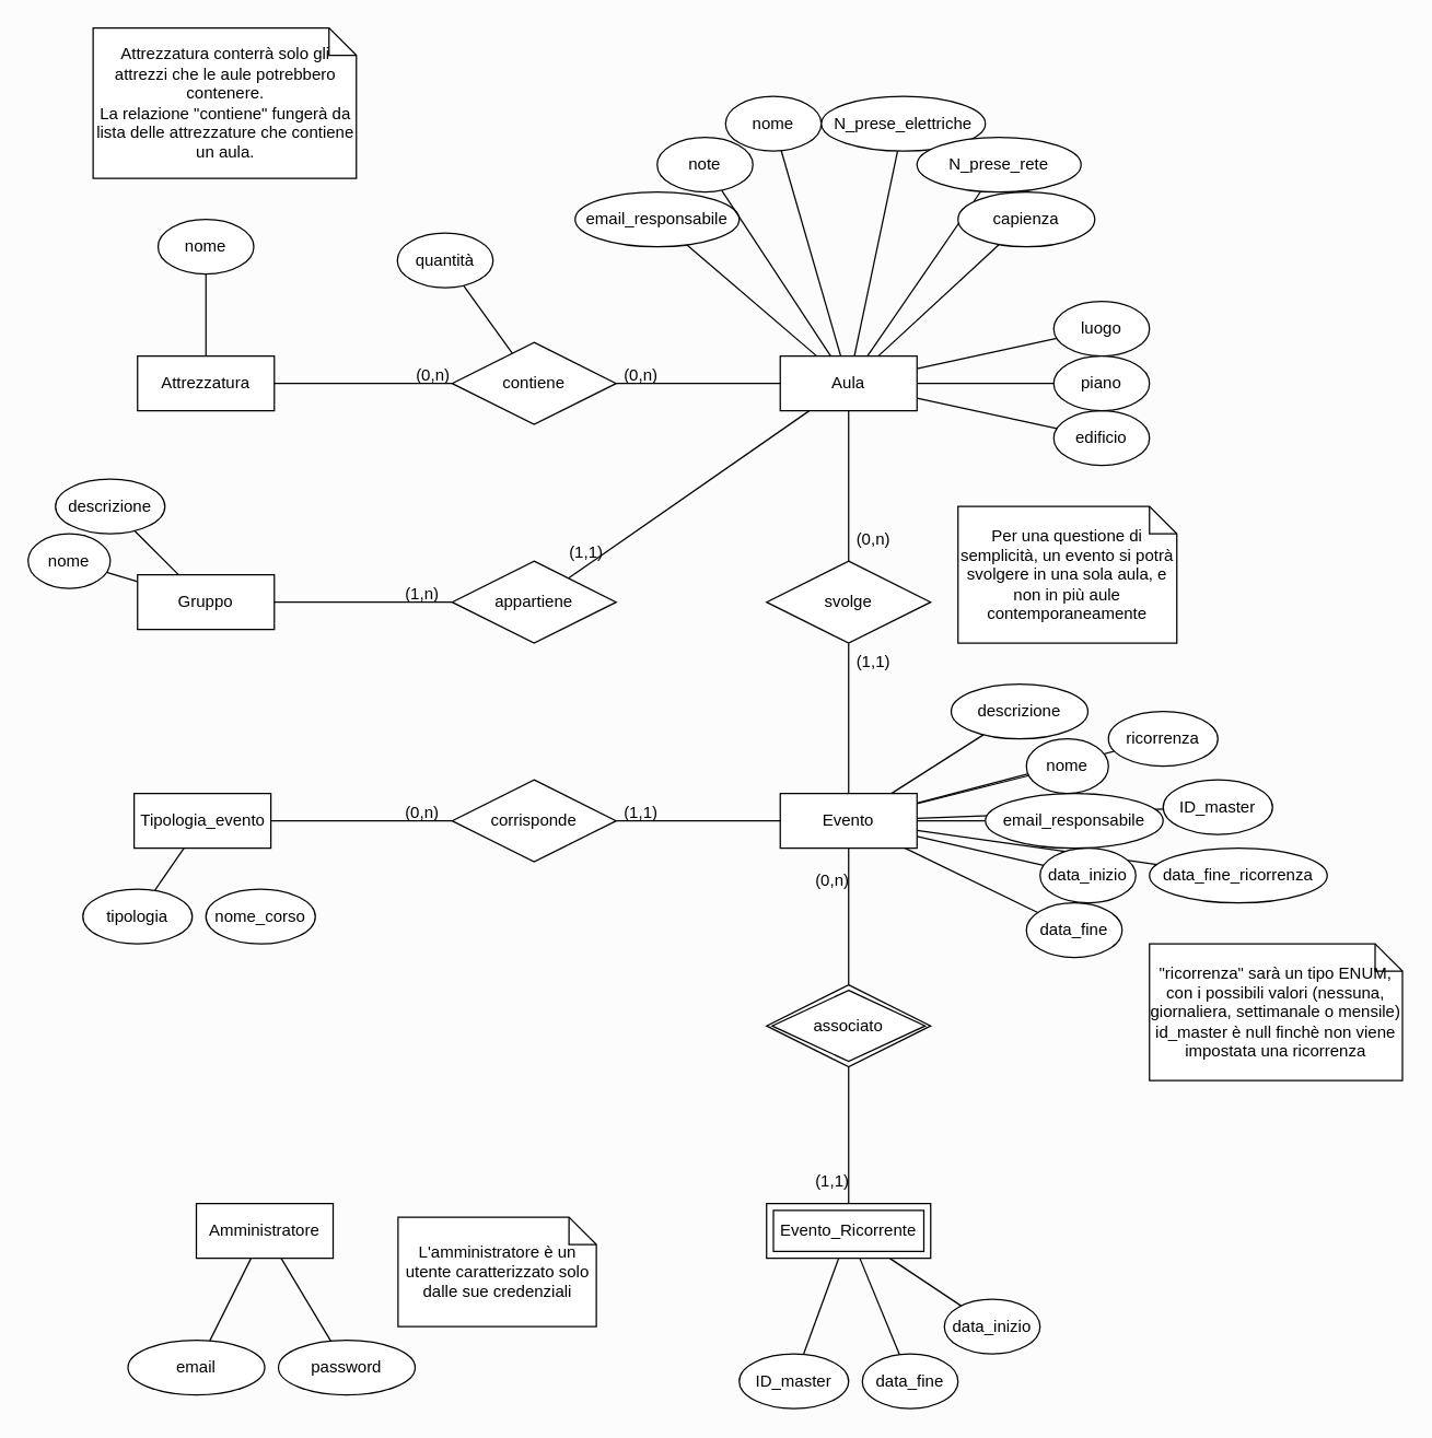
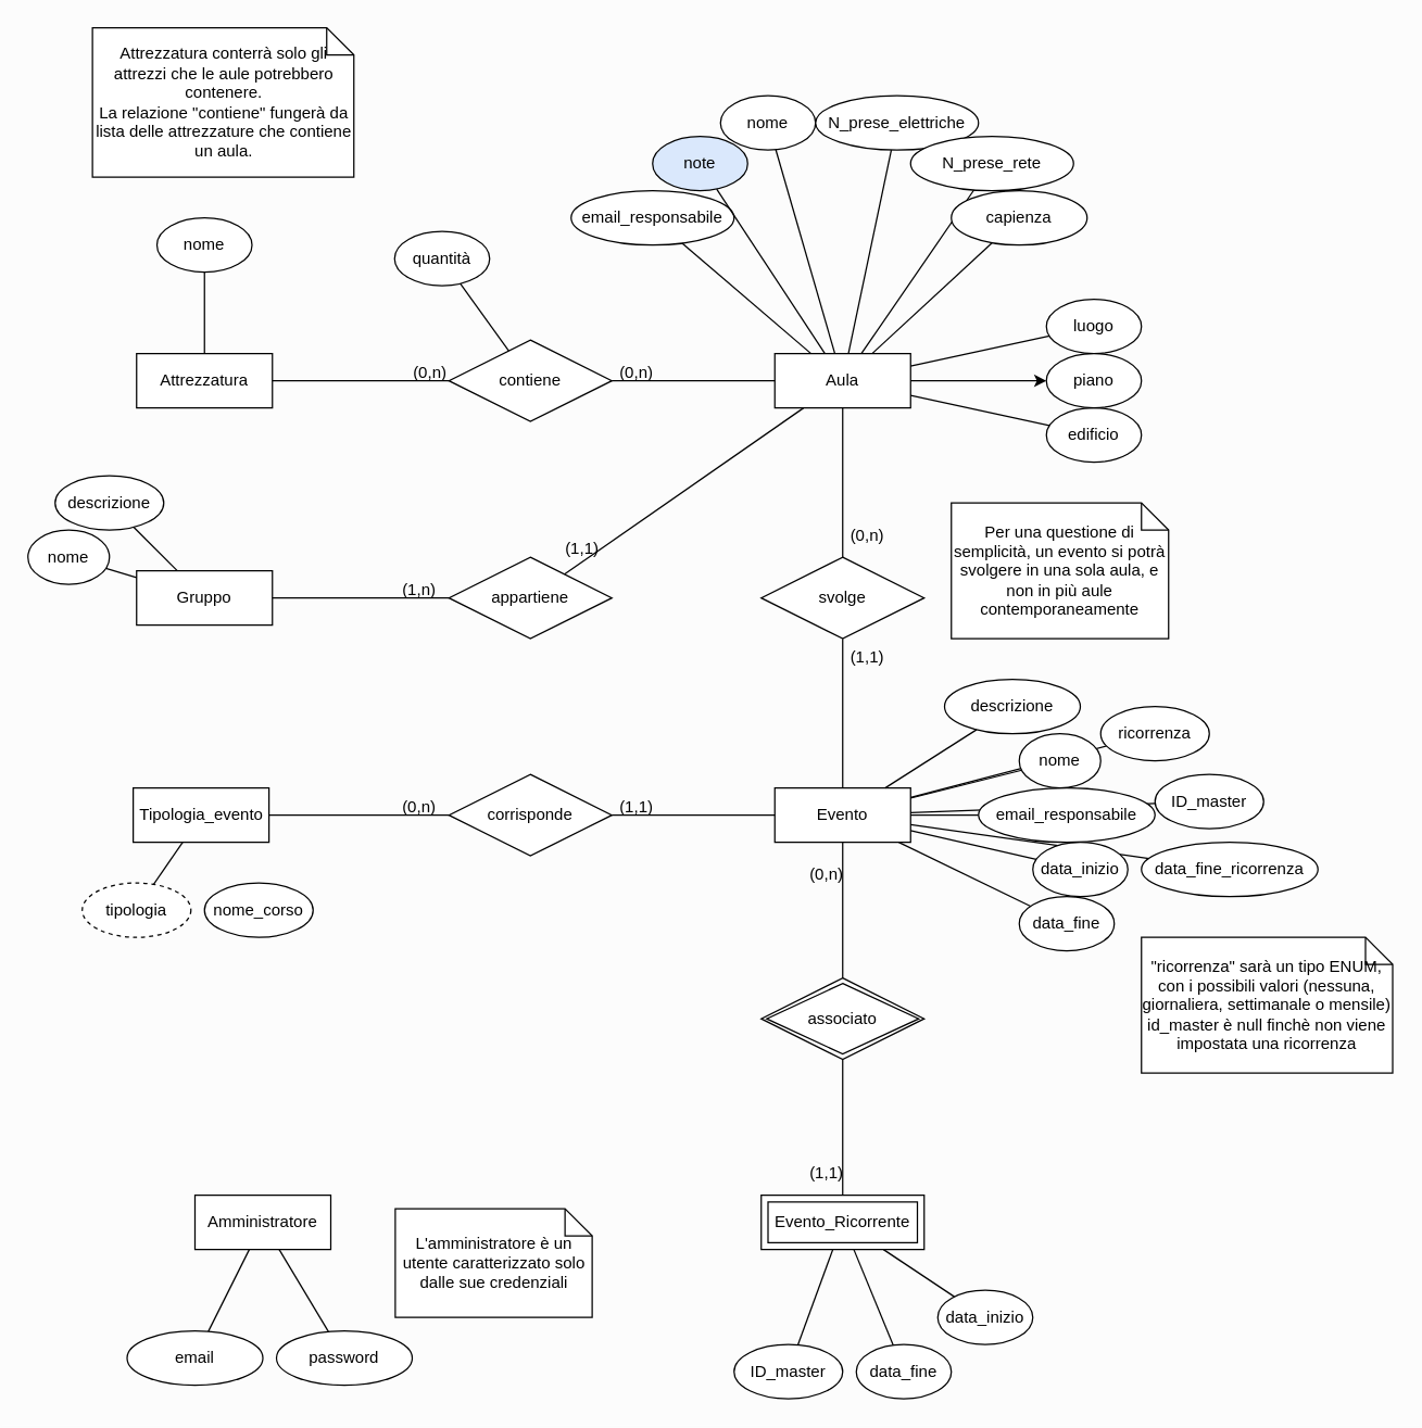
- <mxCell id="8" value="note" style="ellipse;whiteSpace=wrap;html=1;align=center;" parent="1" vertex="1"><mxGeometry x="480" y="100" width="70" height="40" as="geometry" /></mxCell>
+ <mxCell id="8" value="note" style="ellipse;whiteSpace=wrap;html=1;align=center;fillColor=#dae8fc;" parent="1" vertex="1"><mxGeometry x="480" y="100" width="70" height="40" as="geometry" /></mxCell>
- <mxCell id="19" value="" style="endArrow=none;html=1;rounded=0;" parent="1" source="2" target="17" edge="1"><mxGeometry width="50" height="50" relative="1" as="geometry"><mxPoint x="810" y="280" as="sourcePoint" /><mxPoint x="582" y="209" as="targetPoint" /></mxGeometry></mxCell>
+ <mxCell id="19" value="" style="endArrow=classic;html=1;rounded=0;" parent="1" source="2" target="17" edge="1"><mxGeometry width="50" height="50" relative="1" as="geometry"><mxPoint x="810" y="280" as="sourcePoint" /><mxPoint x="582" y="209" as="targetPoint" /></mxGeometry></mxCell>
- <mxCell id="59" value="tipologia" style="ellipse;whiteSpace=wrap;html=1;align=center;" parent="1" vertex="1"><mxGeometry x="60" y="650" width="80" height="40" as="geometry" /></mxCell>
+ <mxCell id="59" value="tipologia" style="ellipse;whiteSpace=wrap;html=1;align=center;dashed=1;" parent="1" vertex="1"><mxGeometry x="60" y="650" width="80" height="40" as="geometry" /></mxCell>
